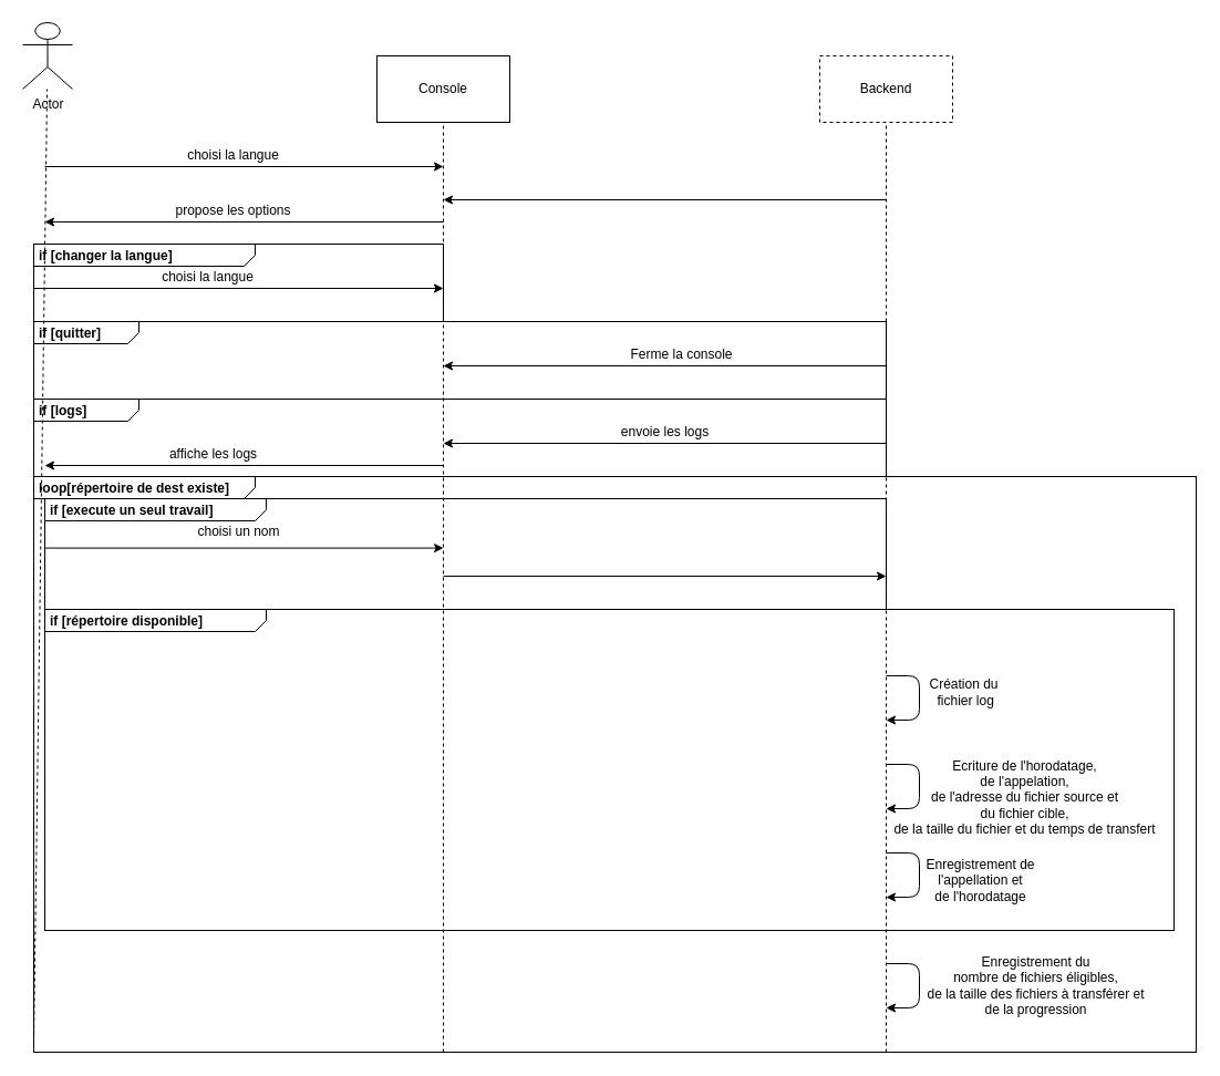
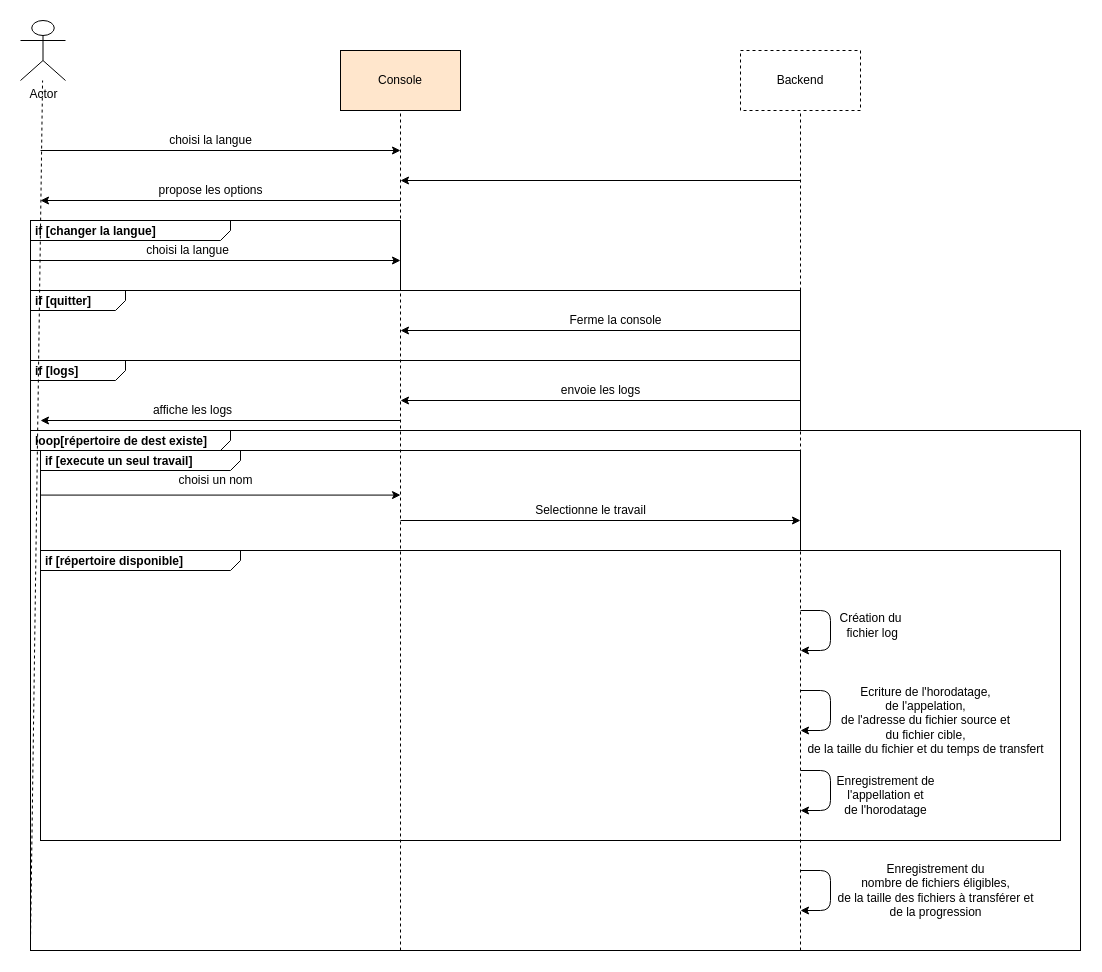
- <mxCell id="4" value="Console" style="rounded=0;whiteSpace=wrap;html=1;" parent="1" vertex="1"><mxGeometry x="340" y="50" width="120" height="60" as="geometry" /></mxCell>
+ <mxCell id="4" value="Console" style="rounded=0;whiteSpace=wrap;html=1;fillColor=#ffe6cc;" parent="1" vertex="1"><mxGeometry x="340" y="50" width="120" height="60" as="geometry" /></mxCell>
+ <mxCell id="34" value="Selectionne le travail" style="text;html=1;align=center;verticalAlign=middle;resizable=0;points=[];autosize=1;" parent="1" vertex="1"><mxGeometry x="525" y="500" width="130" height="20" as="geometry" /></mxCell>
